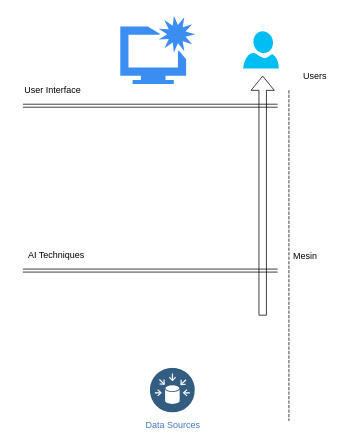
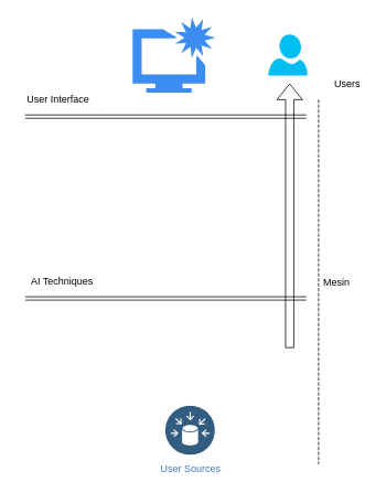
- <mxCell id="9" value="Data Sources" style="aspect=fixed;perimeter=ellipsePerimeter;html=1;align=center;shadow=0;dashed=0;fontColor=#4277BB;labelBackgroundColor=#ffffff;fontSize=12;spacingTop=3;image;image=img/lib/ibm/data/data_sources.svg;" vertex="1" parent="1"><mxGeometry x="200" y="490" width="60" height="60" as="geometry" /></mxCell>
+ <mxCell id="9" value="User Sources" style="aspect=fixed;perimeter=ellipsePerimeter;html=1;align=center;shadow=0;dashed=0;fontColor=#4277BB;labelBackgroundColor=#ffffff;fontSize=12;spacingTop=3;image;image=img/lib/ibm/data/data_sources.svg;" vertex="1" parent="1"><mxGeometry x="200" y="490" width="60" height="60" as="geometry" /></mxCell>
